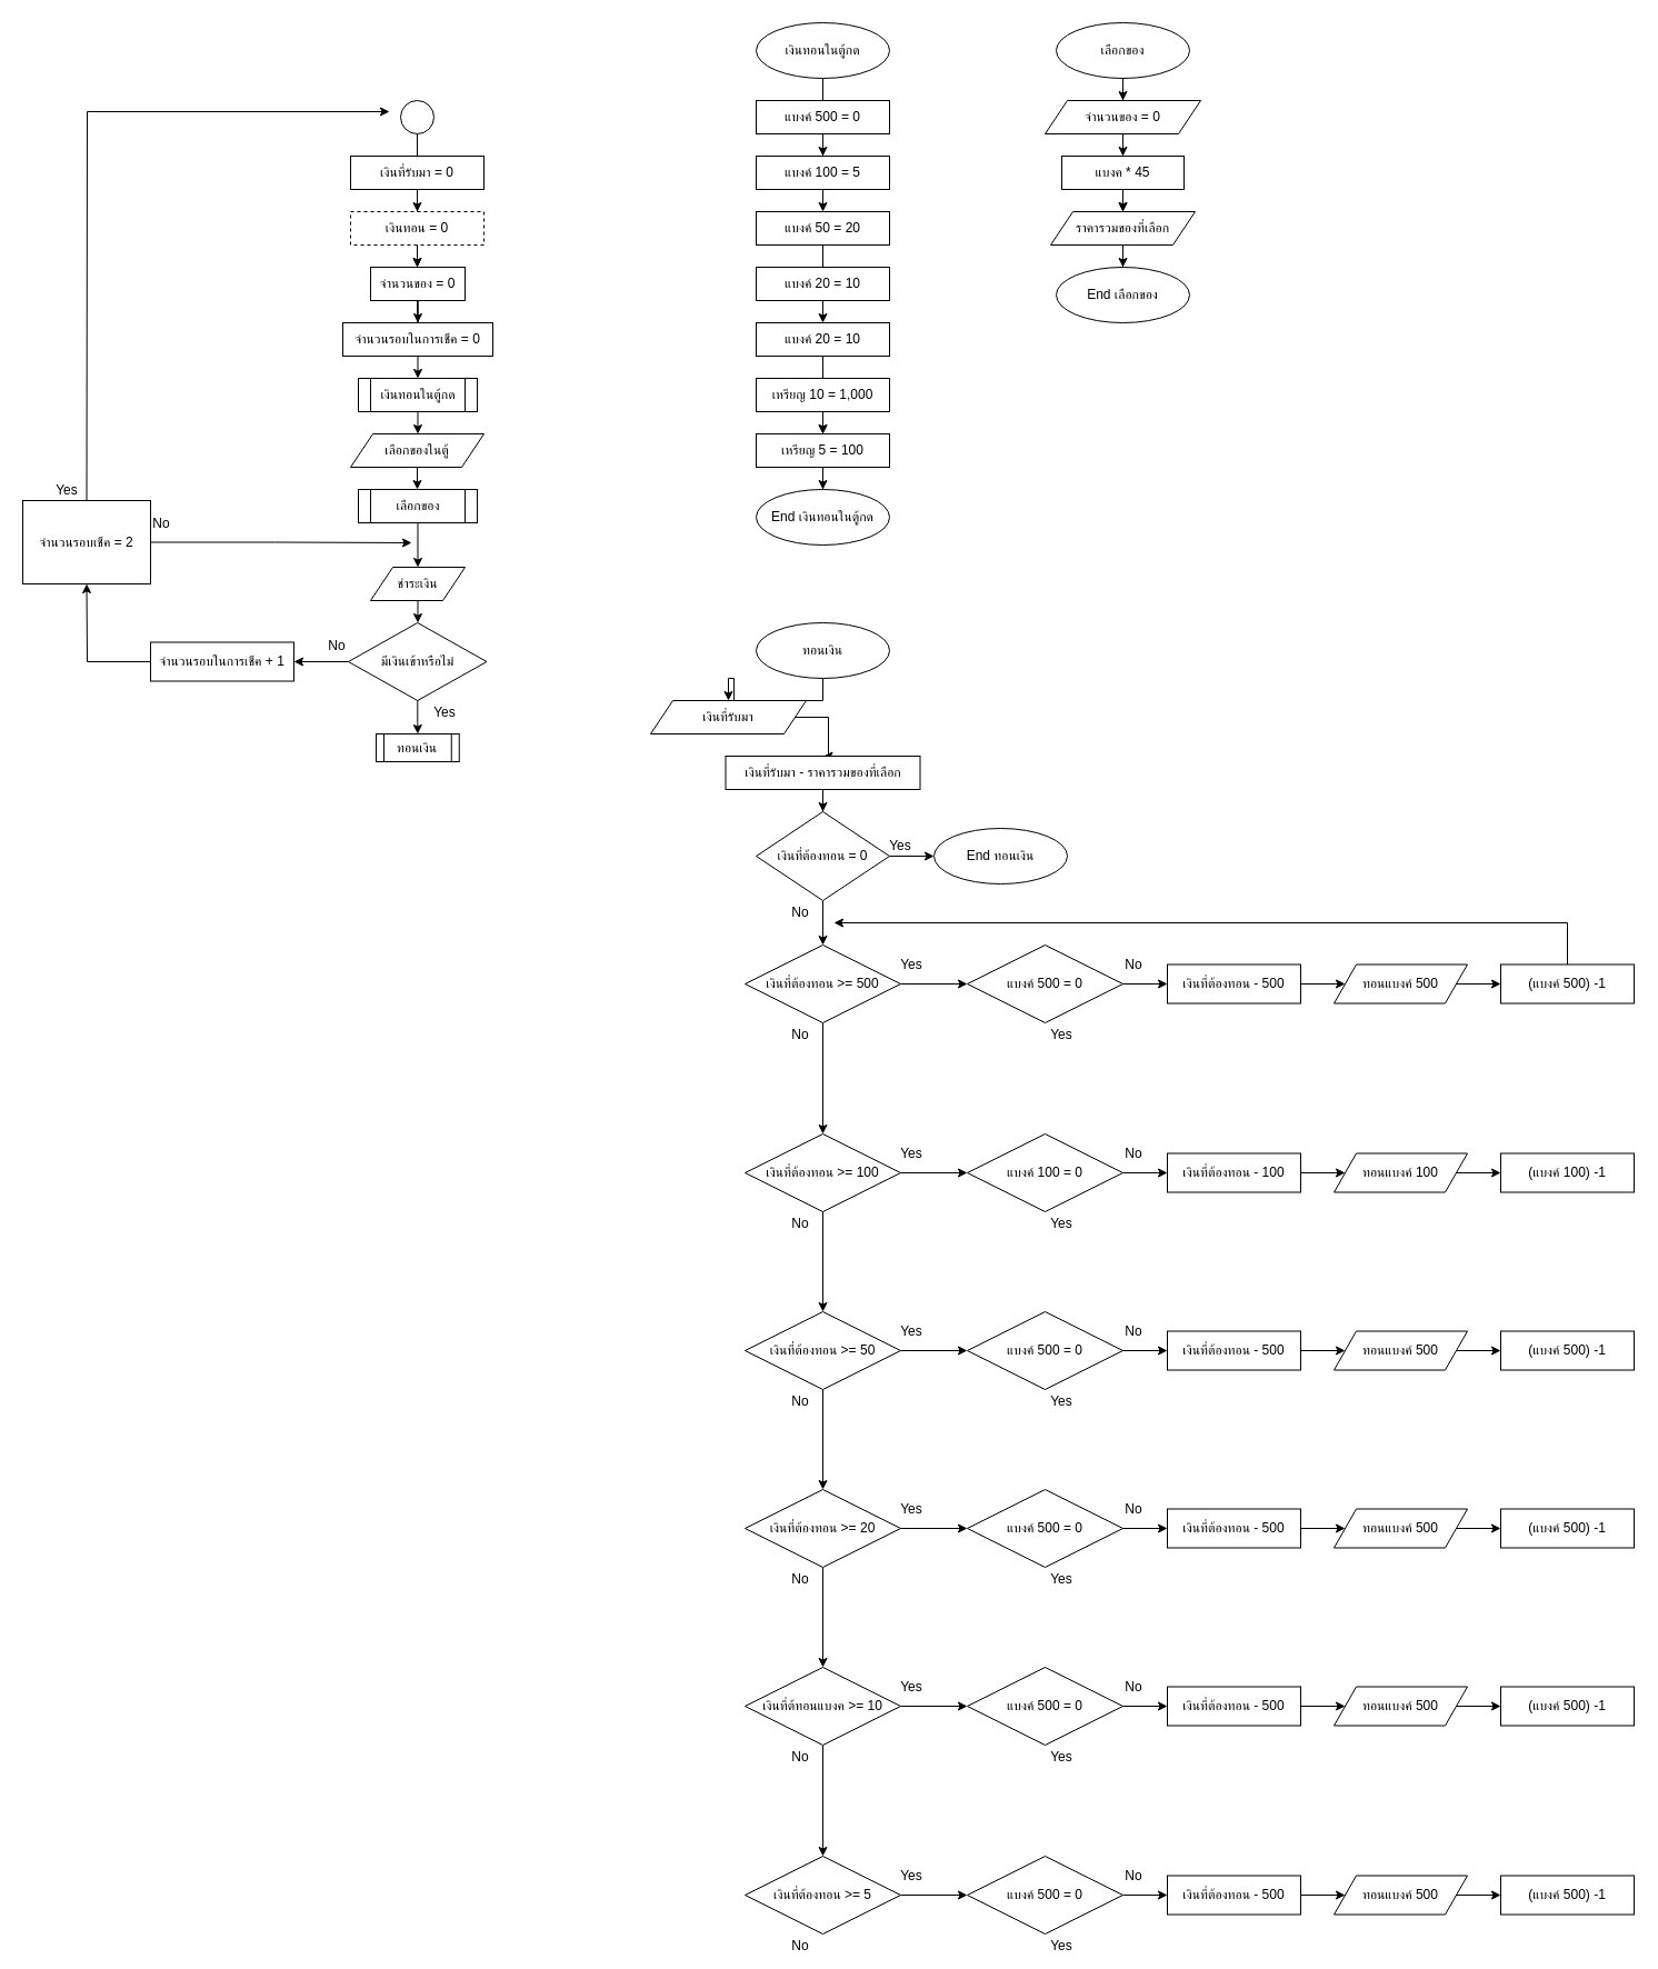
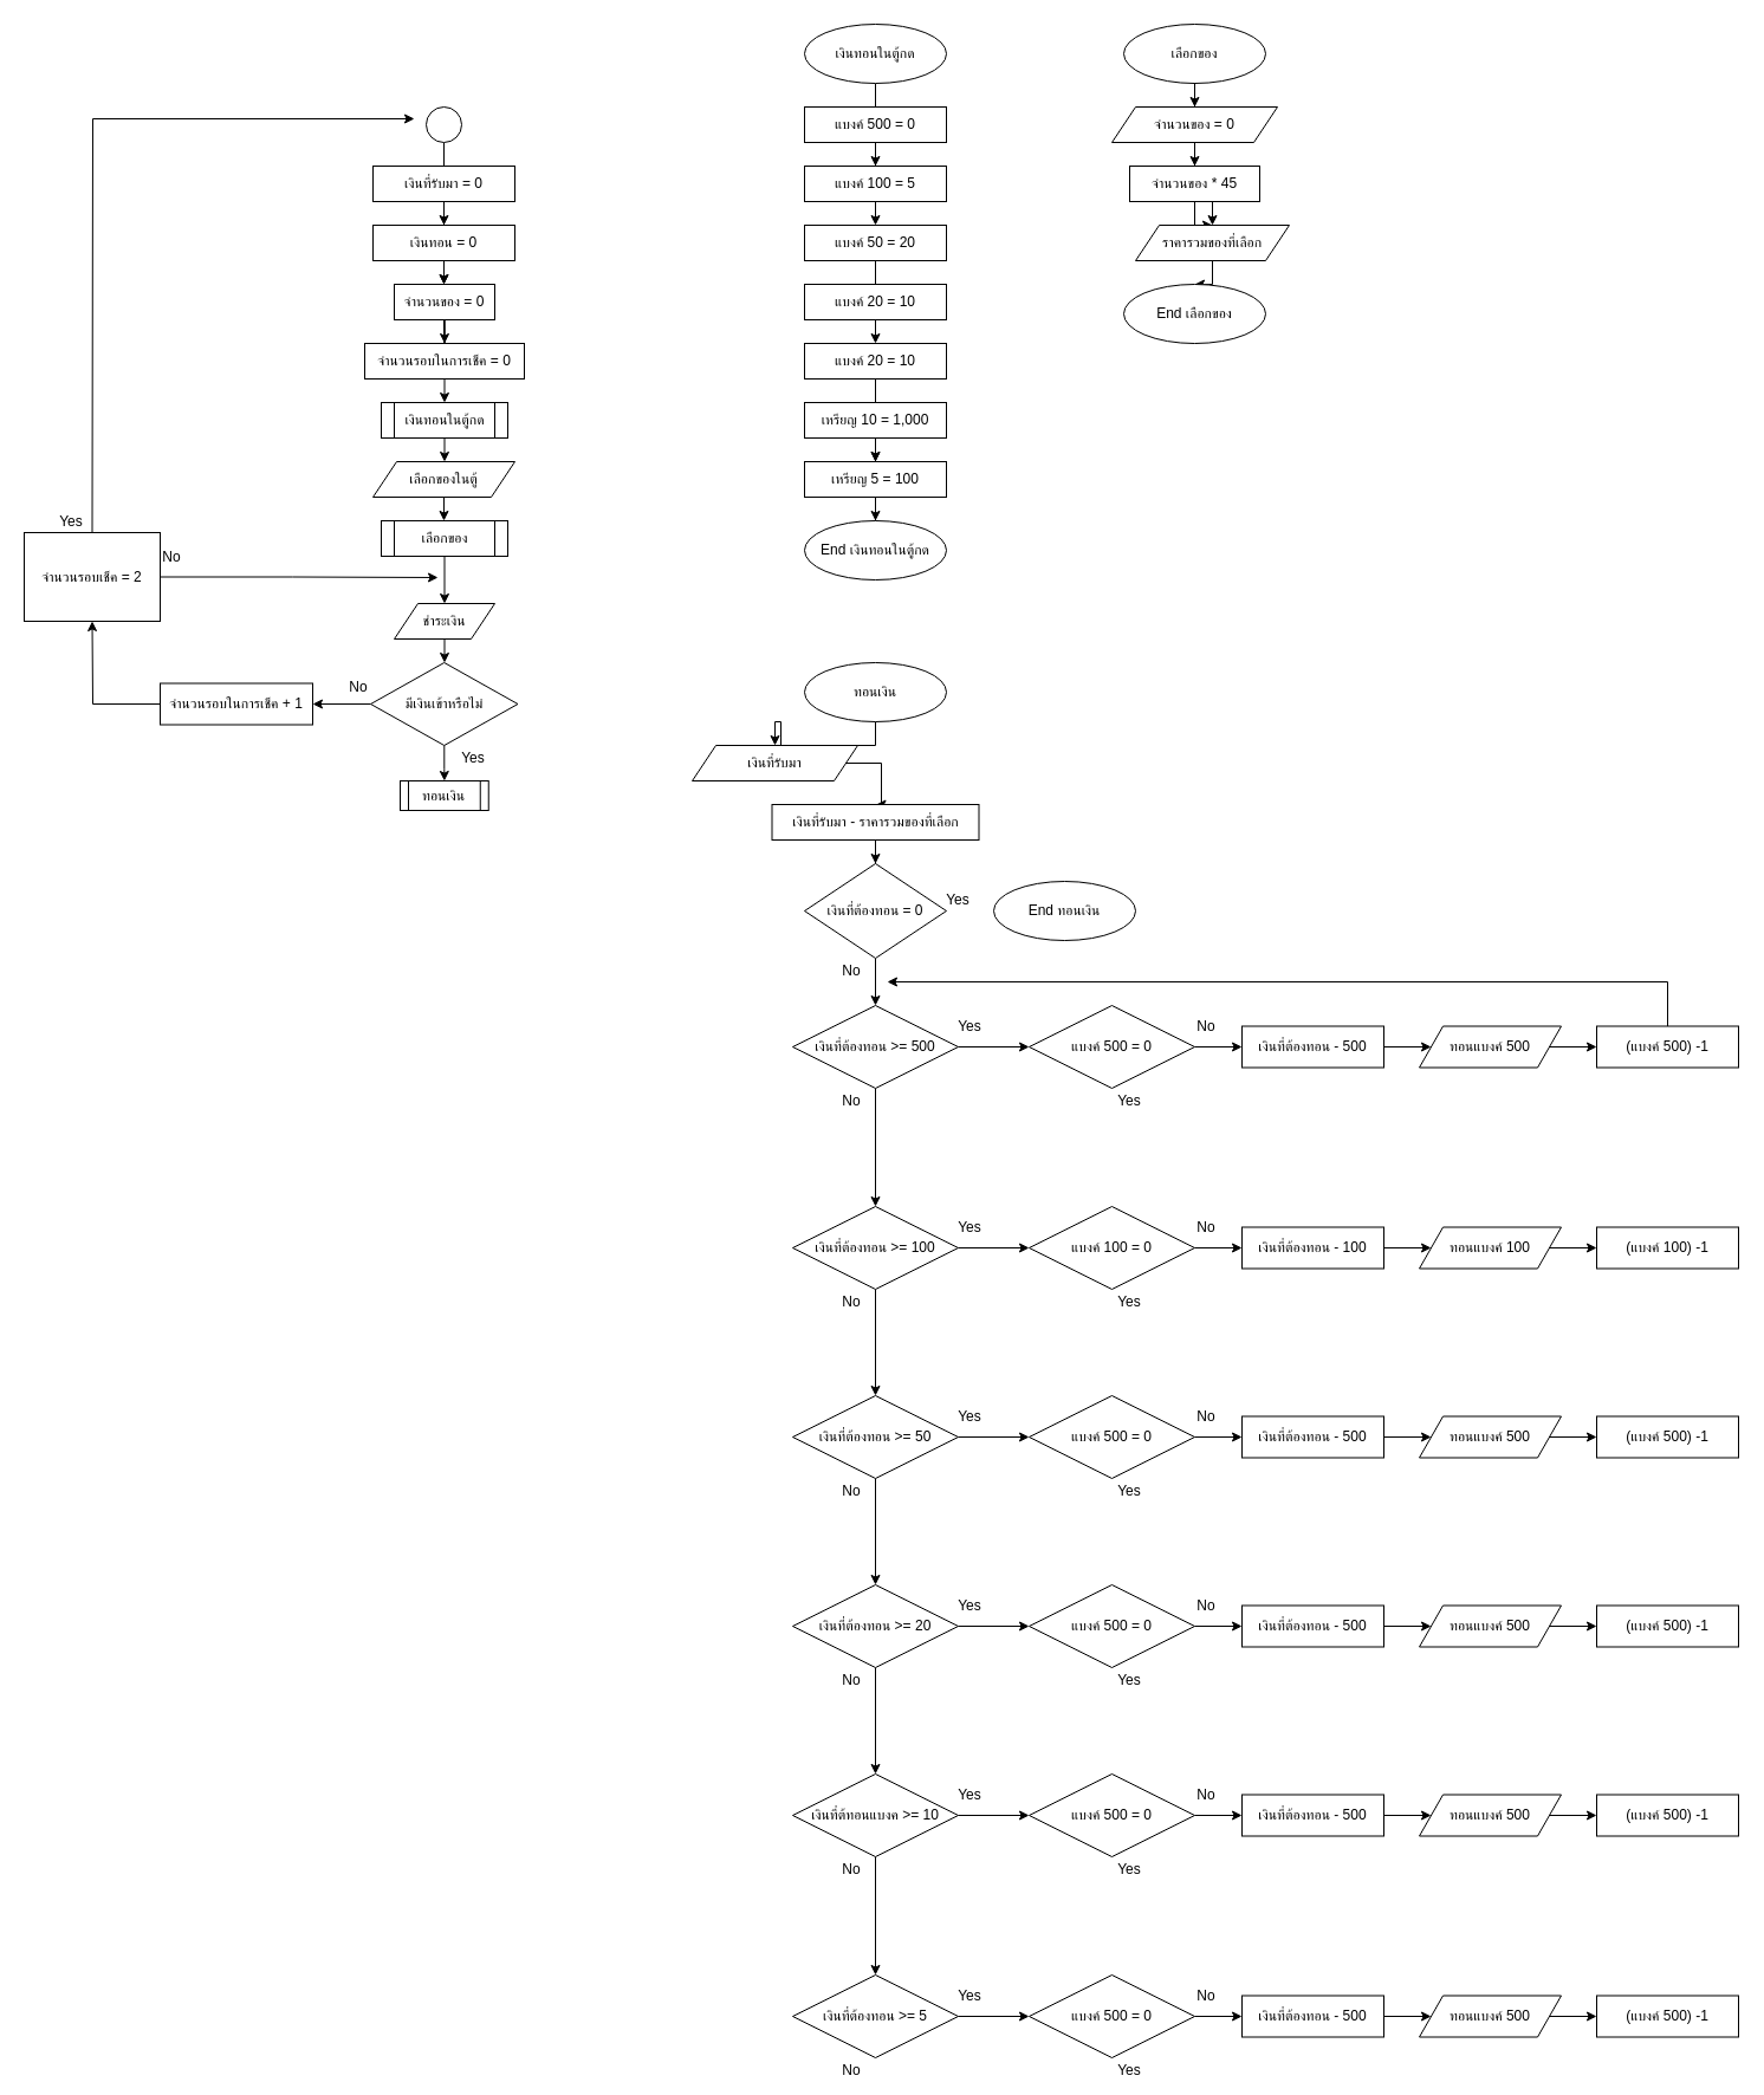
- <mxCell id="35" value="แบงค * 45" style="rounded=0;whiteSpace=wrap;html=1;" vertex="1" parent="1"><mxGeometry x="955" y="140" width="110" height="30" as="geometry" /></mxCell>
+ <mxCell id="35" value="จำนวนของ * 45" style="rounded=0;whiteSpace=wrap;html=1;" vertex="1" parent="1"><mxGeometry x="955" y="140" width="110" height="30" as="geometry" /></mxCell>
- <mxCell id="7" value="เงินทอน = 0" style="rounded=0;whiteSpace=wrap;html=1;dashed=1;" vertex="1" parent="1"><mxGeometry x="315" y="190" width="120" height="30" as="geometry" /></mxCell>
+ <mxCell id="7" value="เงินทอน = 0" style="rounded=0;whiteSpace=wrap;html=1;" vertex="1" parent="1"><mxGeometry x="315" y="190" width="120" height="30" as="geometry" /></mxCell>
- <mxCell id="37" value="ราคารวมของที่เลือก" style="shape=parallelogram;perimeter=parallelogramPerimeter;whiteSpace=wrap;html=1;fixedSize=1;" vertex="1" parent="1"><mxGeometry x="945" y="190" width="130" height="30" as="geometry" /></mxCell>
+ <mxCell id="37" value="ราคารวมของที่เลือก" style="shape=parallelogram;perimeter=parallelogramPerimeter;whiteSpace=wrap;html=1;fixedSize=1;" vertex="1" parent="1"><mxGeometry x="960" y="190" width="130" height="30" as="geometry" /></mxCell>
- <mxCell id="65" value="" style="edgeStyle=orthogonalEdgeStyle;rounded=0;orthogonalLoop=1;jettySize=auto;html=1;" edge="1" parent="1" source="67" target="68"><mxGeometry relative="1" as="geometry" /></mxCell>
